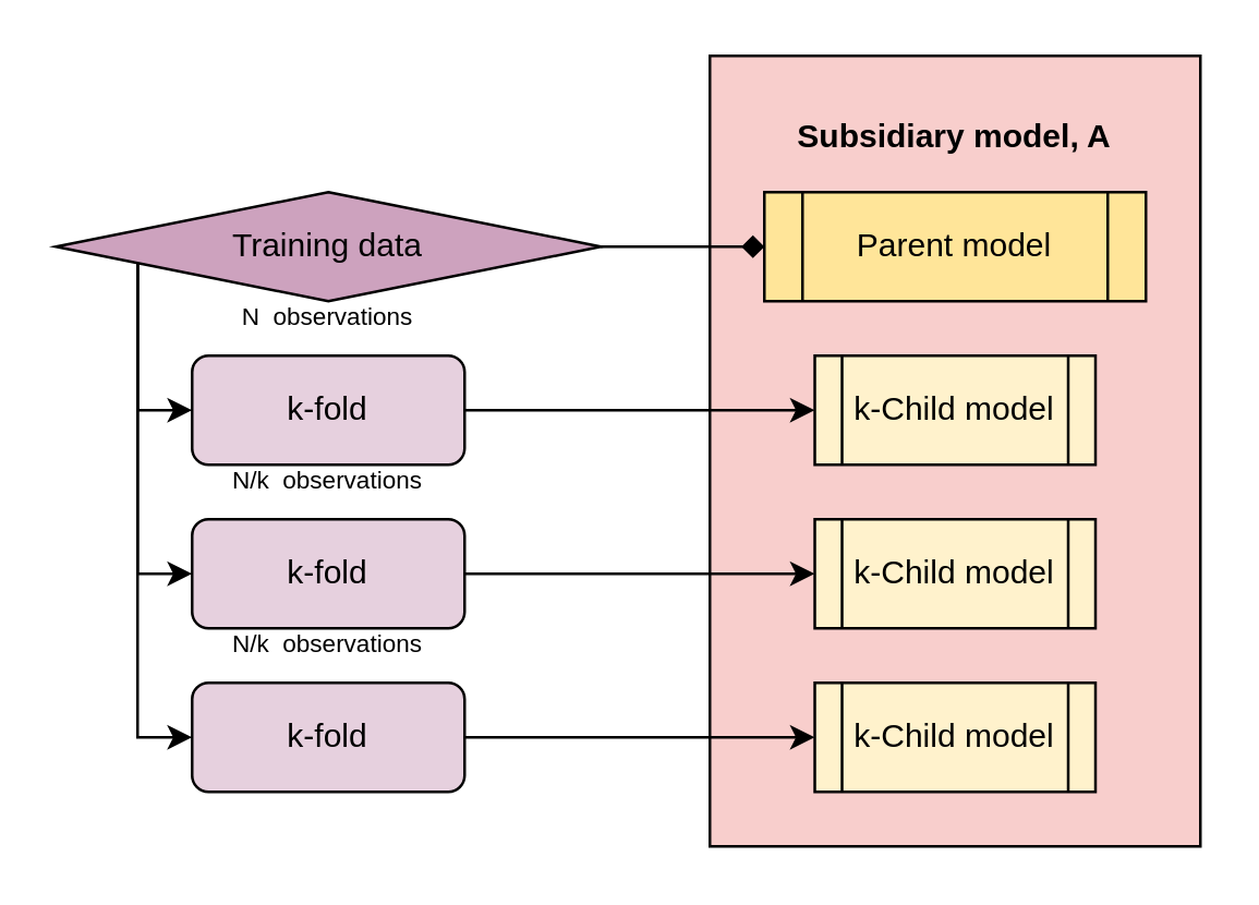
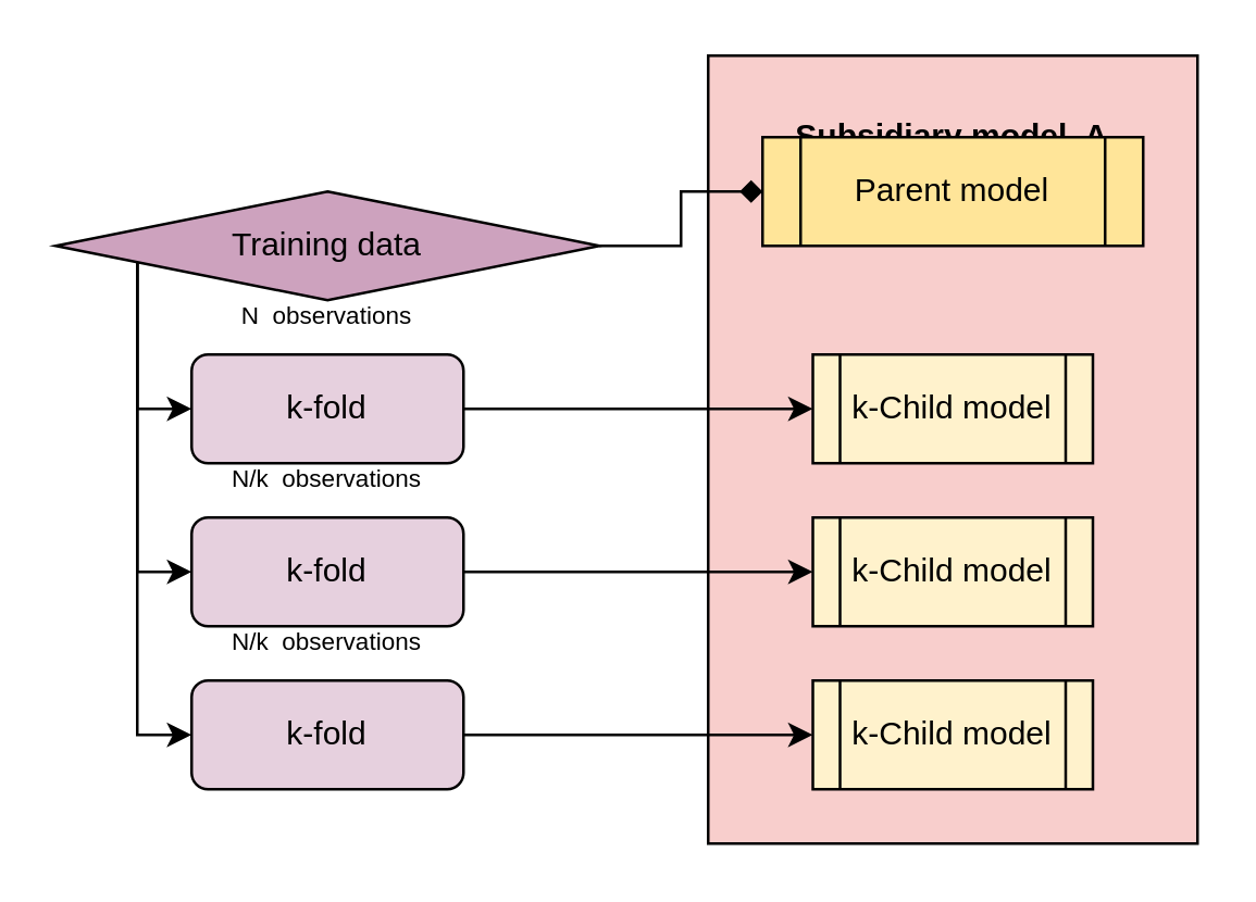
- <mxCell id="3" value="Parent model" style="shape=process;whiteSpace=wrap;html=1;backgroundOutline=1;fillColor=#FFE599;" vertex="1" parent="1"><mxGeometry x="280" y="70" width="140" height="40" as="geometry" /></mxCell>
+ <mxCell id="3" value="Parent model" style="shape=process;whiteSpace=wrap;html=1;backgroundOutline=1;fillColor=#FFE599;" vertex="1" parent="1"><mxGeometry x="280" y="50" width="140" height="40" as="geometry" /></mxCell>
